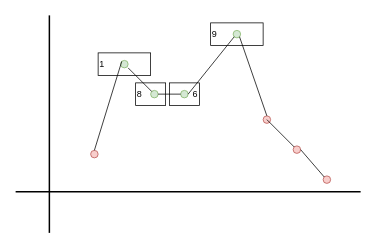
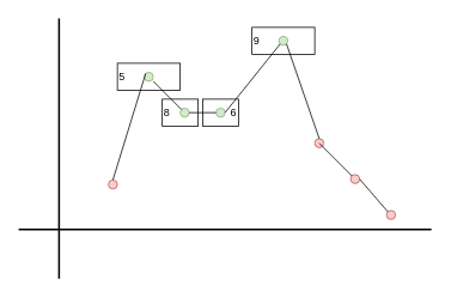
- <mxCell id="19" value="1" style="rounded=0;whiteSpace=wrap;html=1;fillColor=none;align=left;" vertex="1" parent="1"><mxGeometry x="130" y="70" width="70" height="30" as="geometry" /></mxCell>
+ <mxCell id="19" value="5" style="rounded=0;whiteSpace=wrap;html=1;fillColor=none;align=left;" vertex="1" parent="1"><mxGeometry x="130" y="70" width="70" height="30" as="geometry" /></mxCell>
